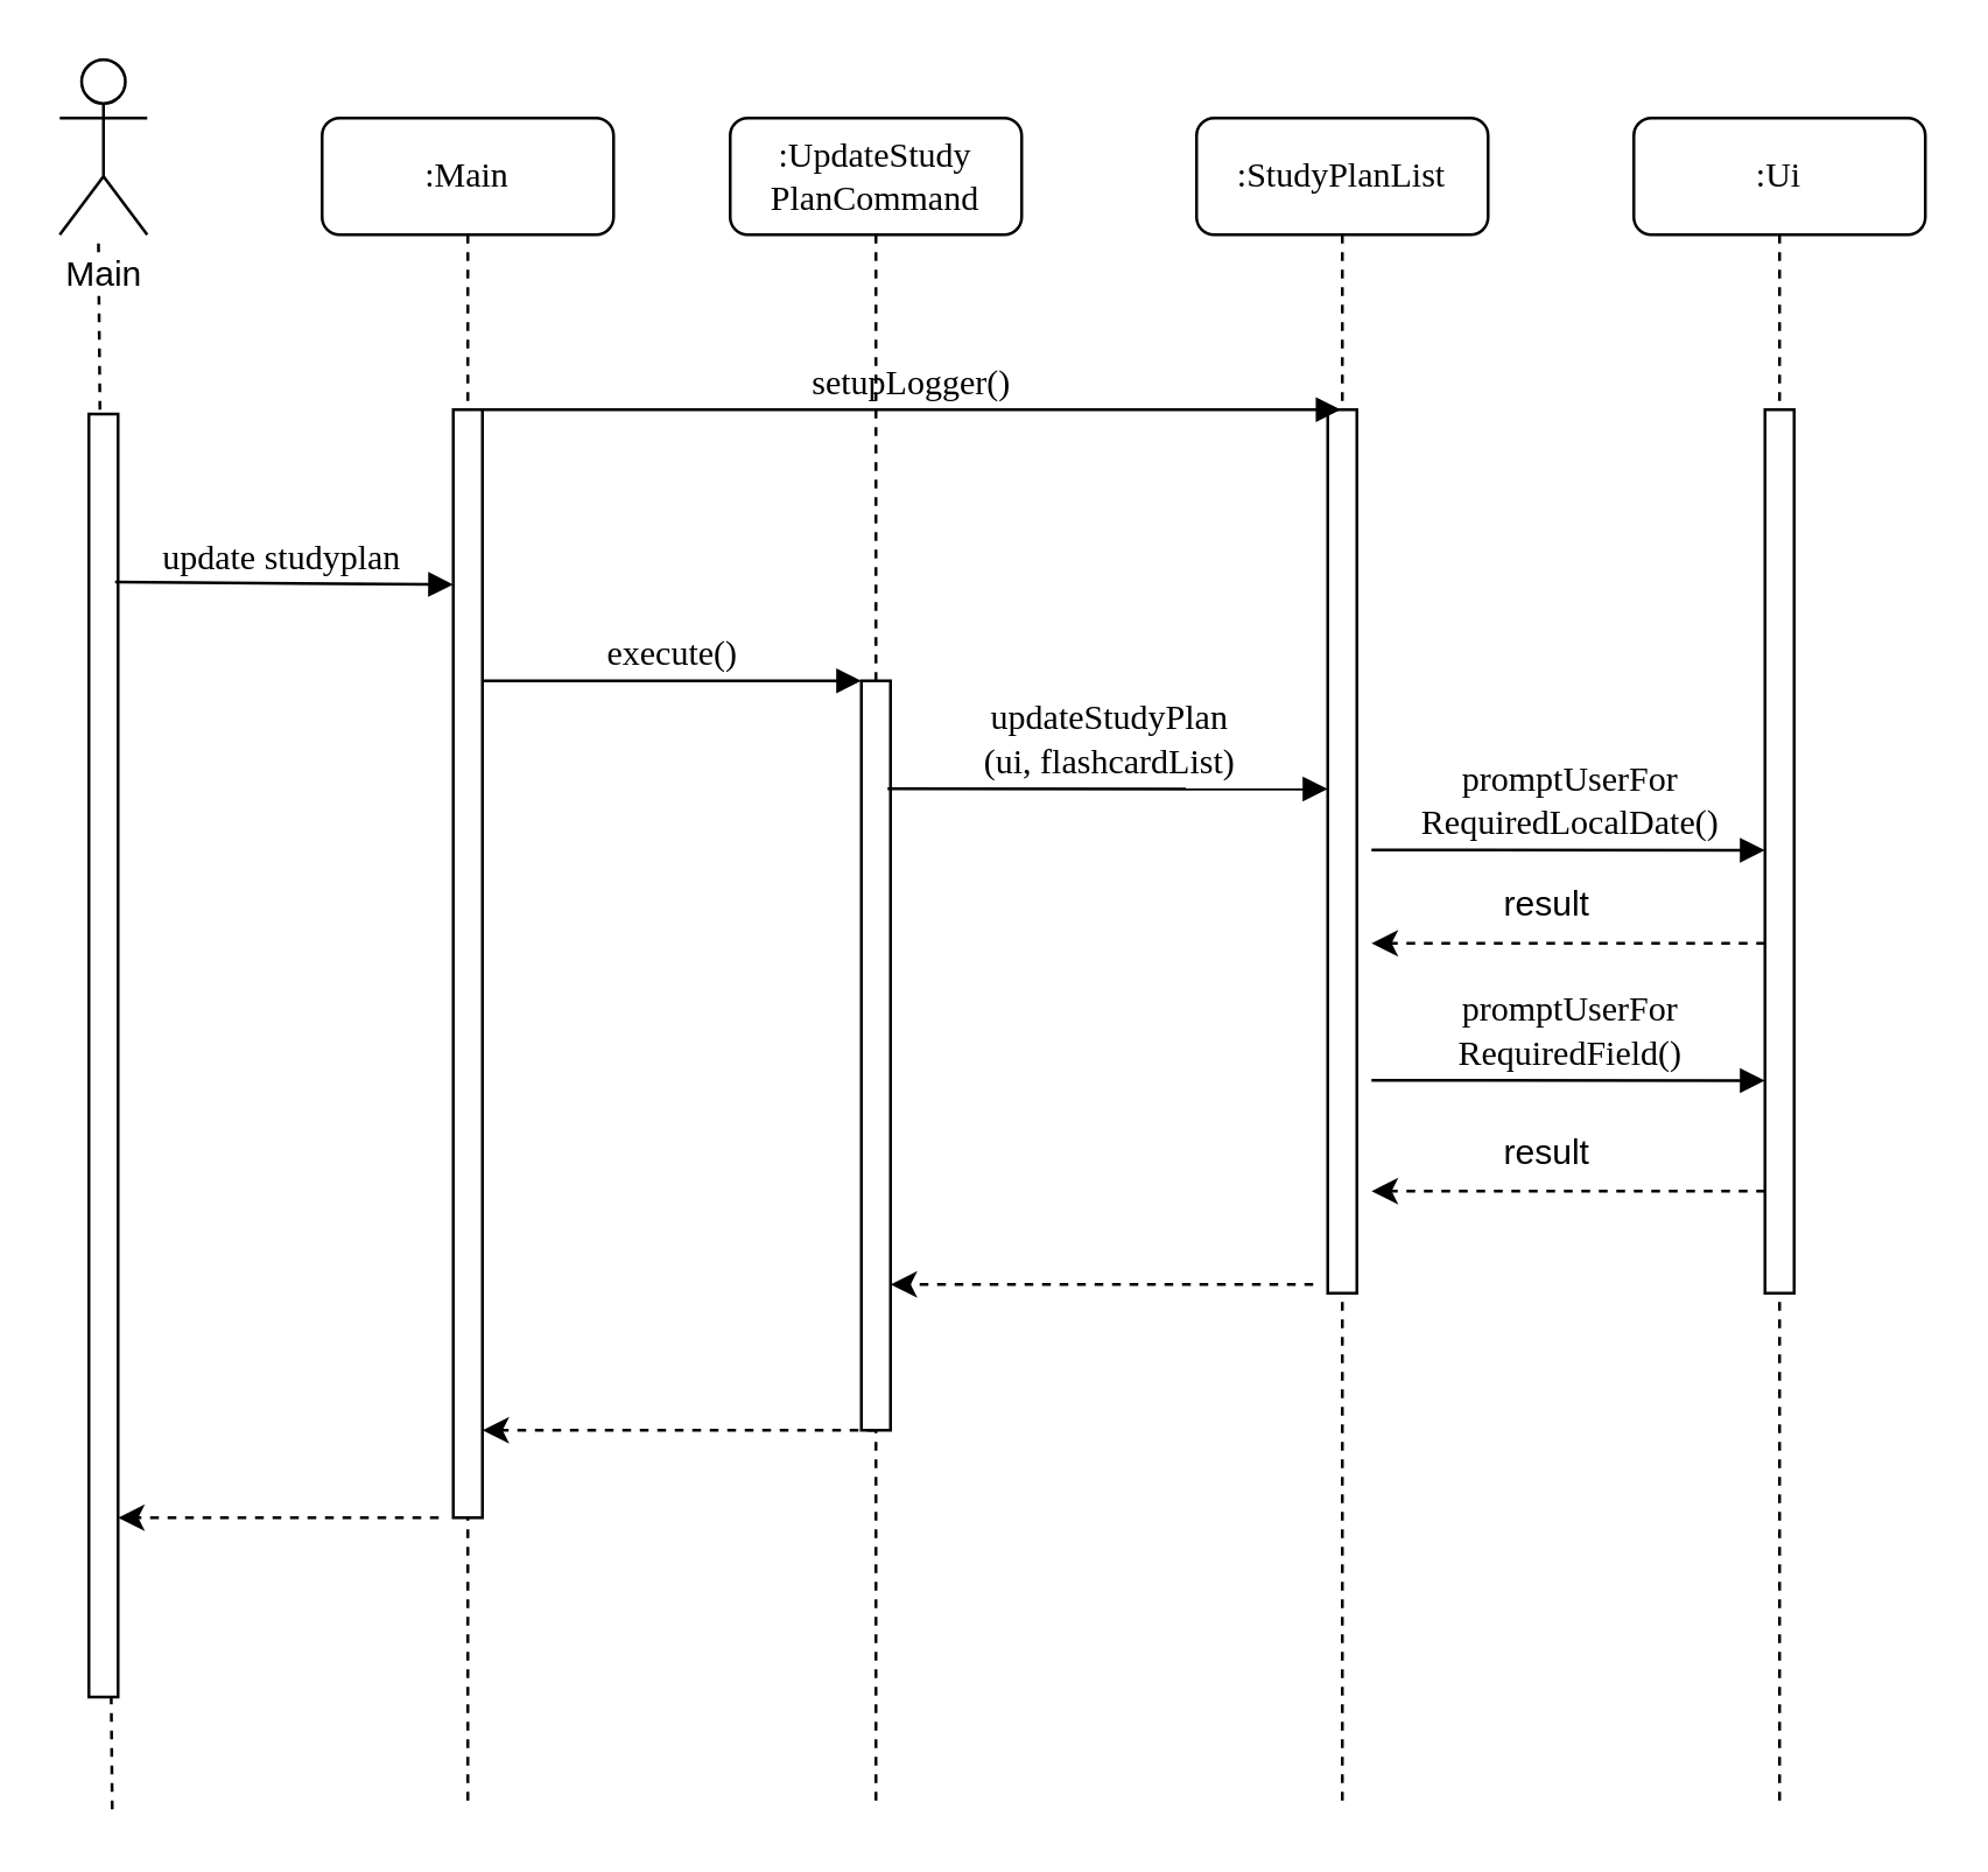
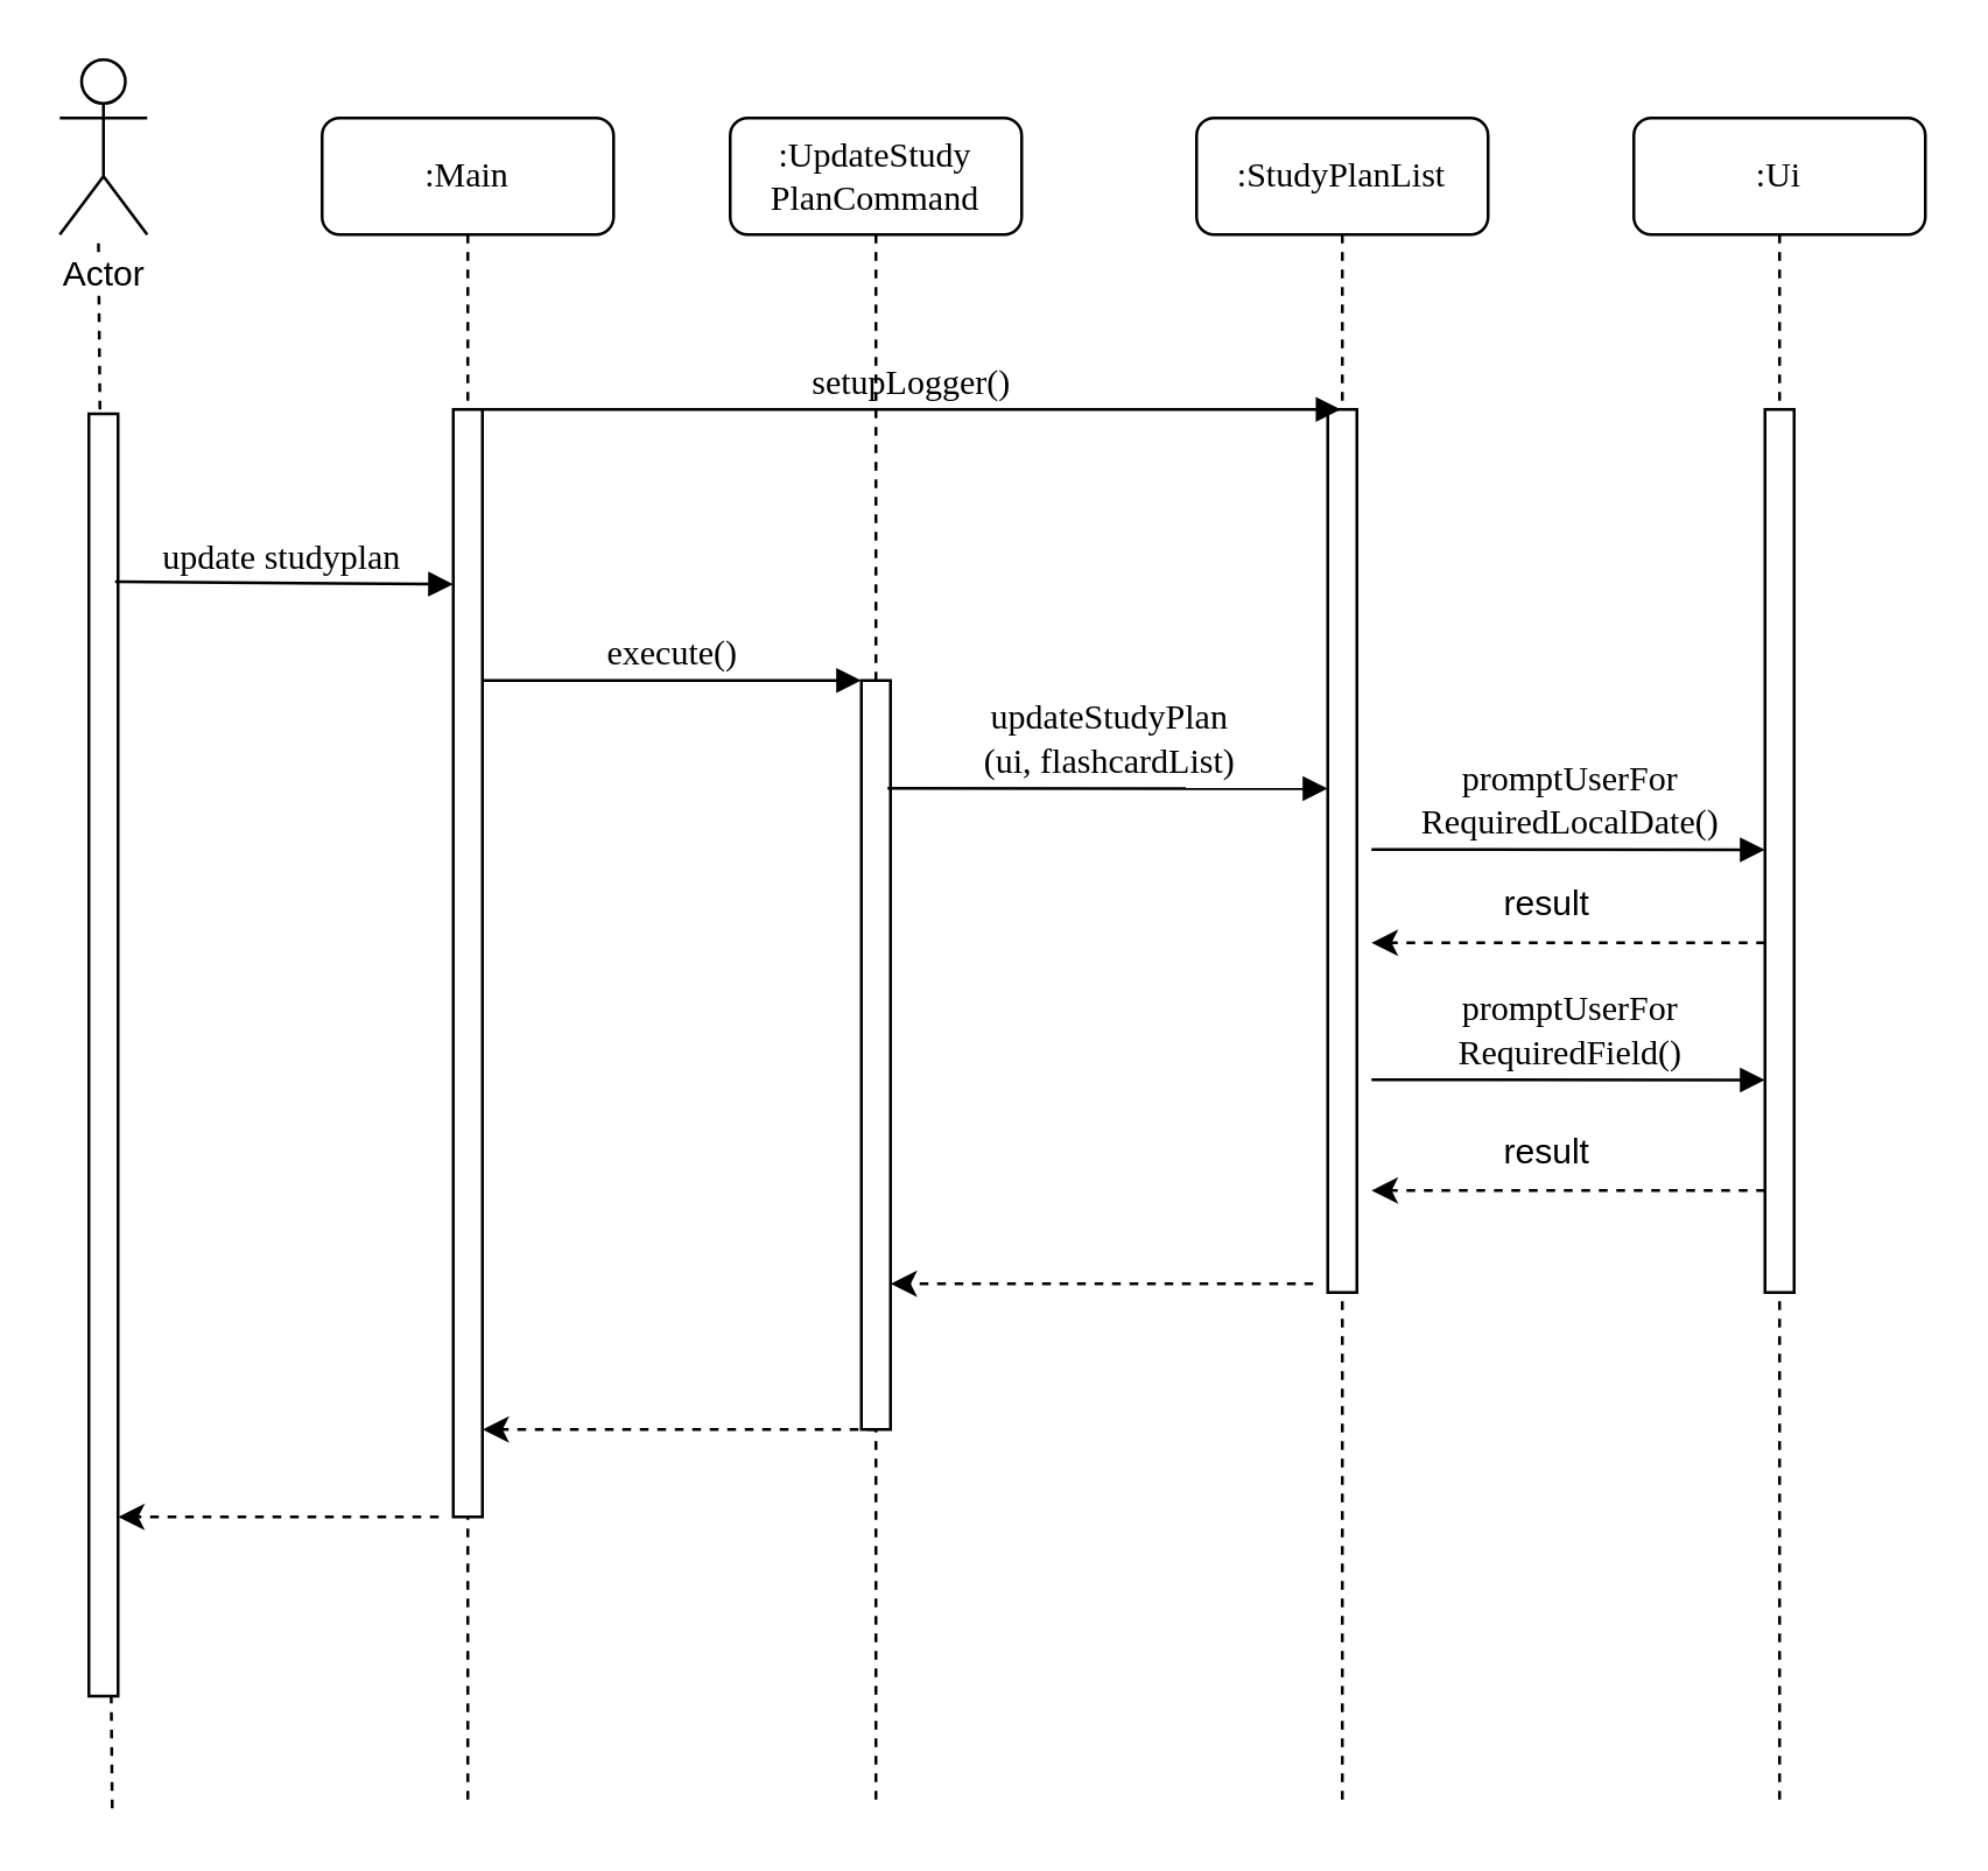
- <mxCell id="14" value="Main" style="shape=umlActor;verticalLabelPosition=bottom;labelBackgroundColor=#ffffff;verticalAlign=top;html=1;outlineConnect=0;" vertex="1" parent="1"><mxGeometry x="20" y="20" width="30" height="60" as="geometry" /></mxCell>
+ <mxCell id="14" value="Actor" style="shape=umlActor;verticalLabelPosition=bottom;labelBackgroundColor=#ffffff;verticalAlign=top;html=1;outlineConnect=0;" vertex="1" parent="1"><mxGeometry x="20" y="20" width="30" height="60" as="geometry" /></mxCell>
